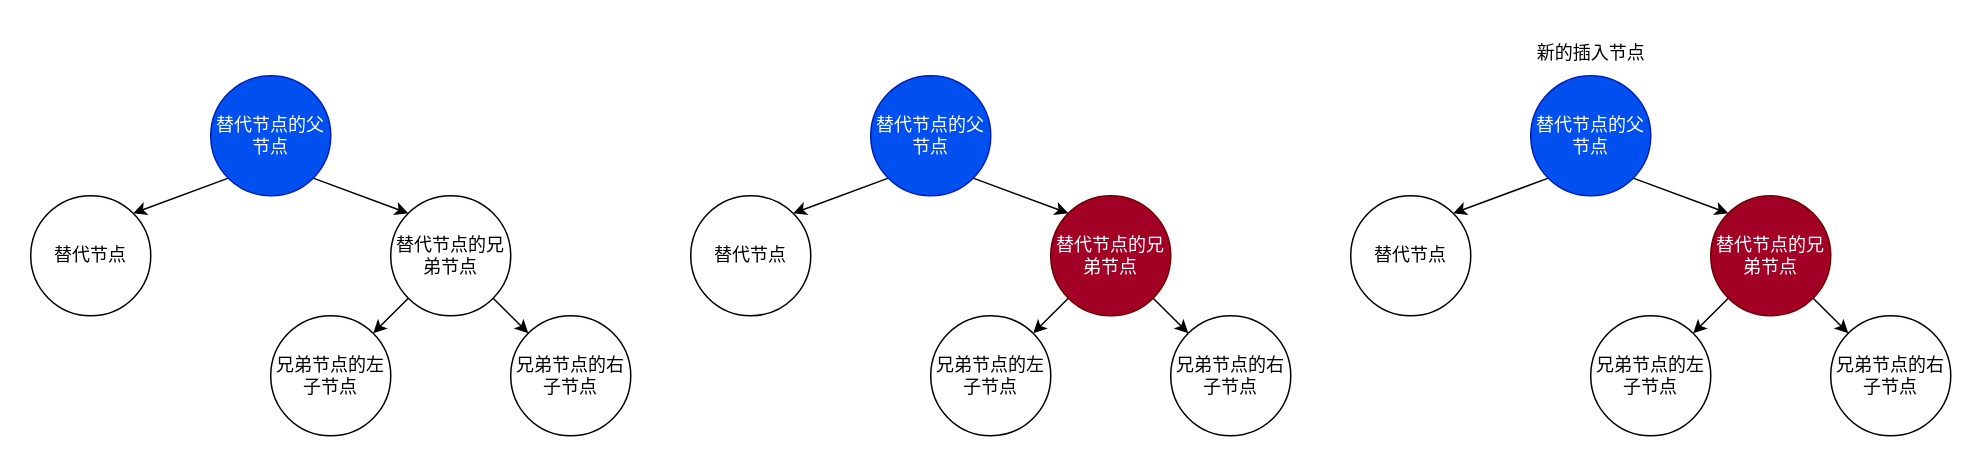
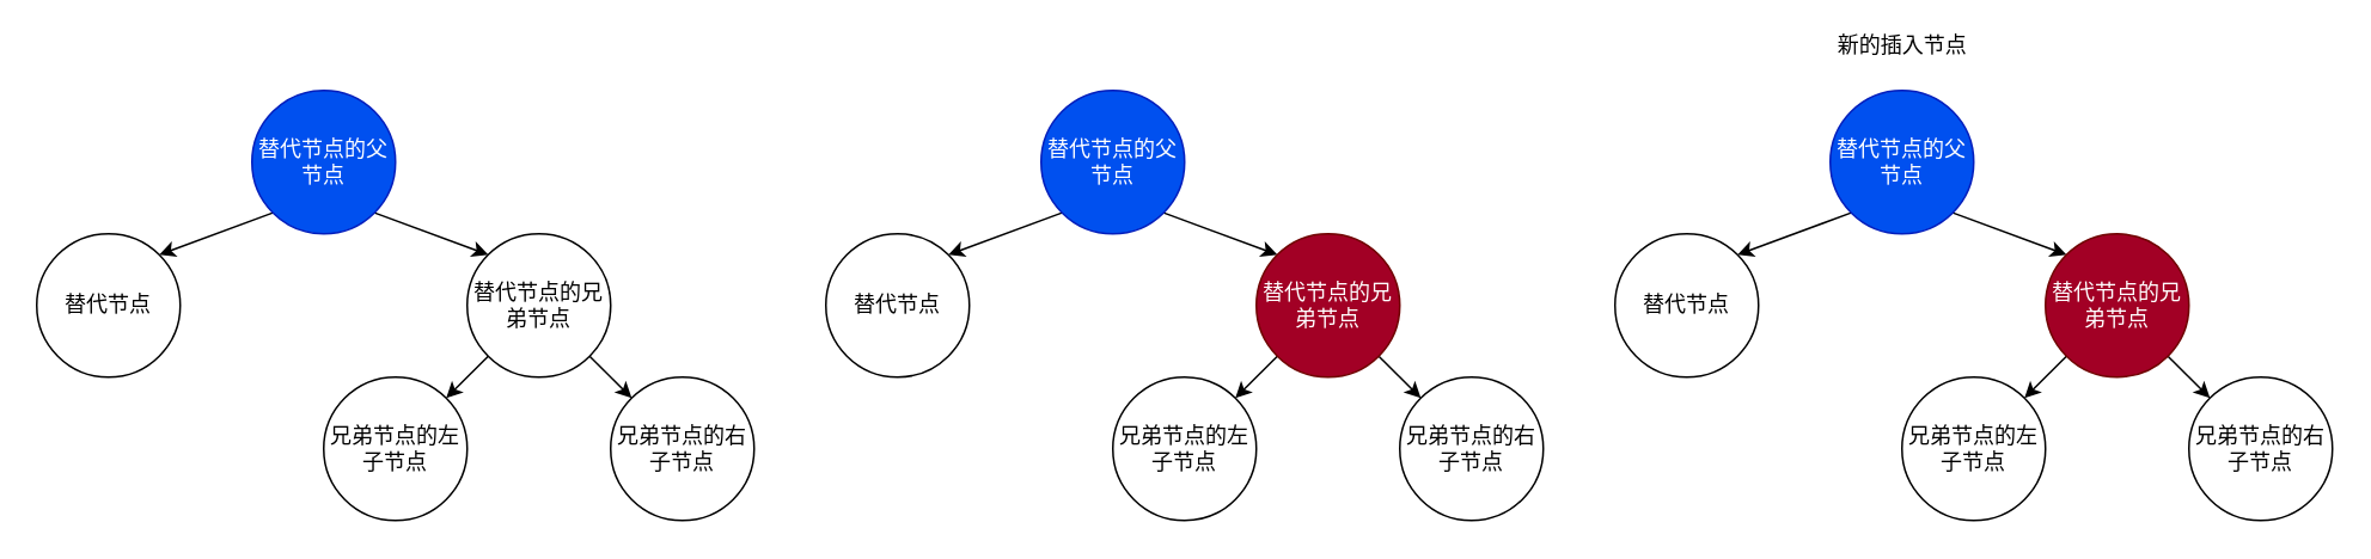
- <mxCell id="29" value="新的插入节点" style="text;html=1;align=center;verticalAlign=middle;resizable=0;points=[];autosize=1;strokeColor=none;fillColor=none;" vertex="1" parent="1"><mxGeometry x="1010" y="20" width="100" height="30" as="geometry" /></mxCell>
+ <mxCell id="29" value="新的插入节点" style="text;html=1;align=center;verticalAlign=middle;resizable=0;points=[];autosize=1;strokeColor=none;fillColor=none;" vertex="1" parent="1"><mxGeometry x="1010" y="10" width="100" height="30" as="geometry" /></mxCell>
